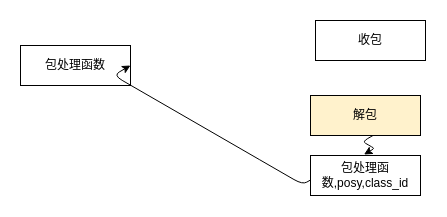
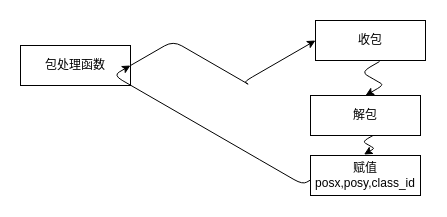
+ <mxCell id="2" style="edgeStyle=isometricEdgeStyle;html=1;exitX=1;exitY=0.5;exitDx=0;exitDy=0;entryX=0;entryY=0.5;entryDx=0;entryDy=0;" edge="1" parent="1" source="3" target="4"><mxGeometry relative="1" as="geometry"><Array as="points"><mxPoint x="250" y="85" /></Array></mxGeometry></mxCell>
+ <mxCell id="7" style="edgeStyle=isometricEdgeStyle;html=1;exitX=0.582;exitY=1.026;exitDx=0;exitDy=0;exitPerimeter=0;entryX=0.5;entryY=0;entryDx=0;entryDy=0;" edge="1" parent="1" source="4" target="5"><mxGeometry relative="1" as="geometry"><mxPoint x="250" y="115" as="sourcePoint" /><mxPoint x="320" y="65" as="targetPoint" /><Array as="points" /></mxGeometry></mxCell>
- <mxCell id="5" value="解包" style="whiteSpace=wrap;html=1;fillColor=#fff2cc;" vertex="1" parent="1"><mxGeometry x="310" y="95" width="110" height="40" as="geometry" /></mxCell>
+ <mxCell id="5" value="解包" style="whiteSpace=wrap;html=1;" vertex="1" parent="1"><mxGeometry x="310" y="95" width="110" height="40" as="geometry" /></mxCell>
- <mxCell id="6" value="包处理函数,posy,class_id" style="whiteSpace=wrap;html=1;" vertex="1" parent="1"><mxGeometry x="310" y="155" width="110" height="40" as="geometry" /></mxCell>
+ <mxCell id="6" value="赋值posx,posy,class_id" style="whiteSpace=wrap;html=1;" vertex="1" parent="1"><mxGeometry x="310" y="155" width="110" height="40" as="geometry" /></mxCell>
